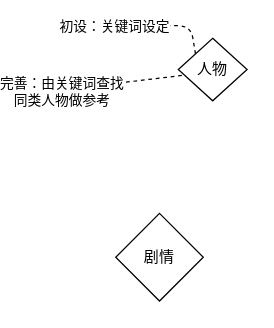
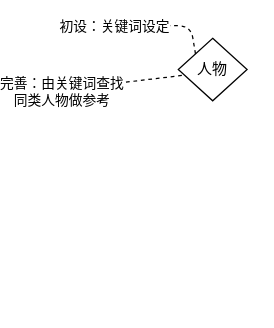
- <mxCell id="7" value="剧情" style="rhombus;whiteSpace=wrap;html=1;" vertex="1" parent="1"><mxGeometry x="70" y="170" width="70" height="70" as="geometry" /></mxCell>
